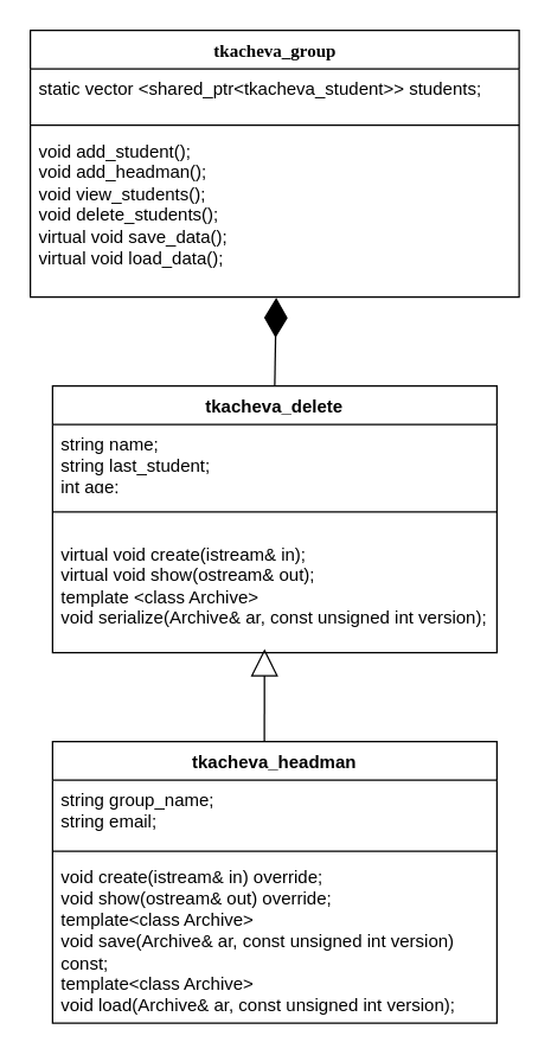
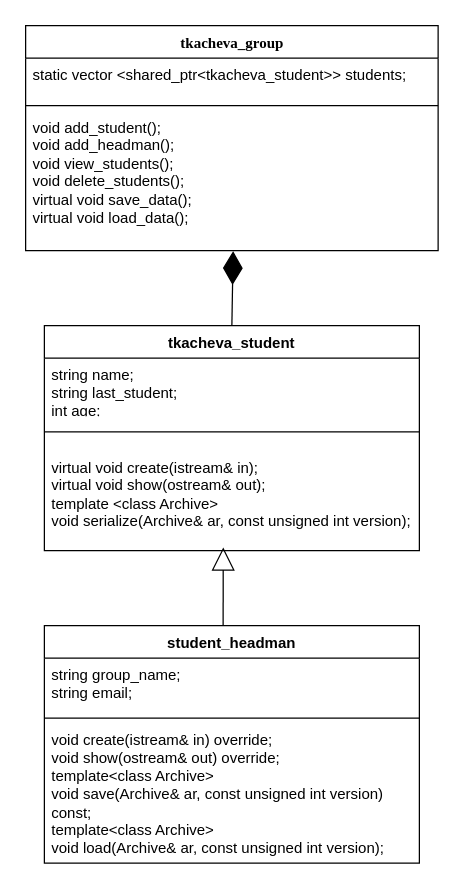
- <mxCell id="6" value="tkacheva_delete" style="swimlane;fontStyle=1;align=center;verticalAlign=top;childLayout=stackLayout;horizontal=1;startSize=26;horizontalStack=0;resizeParent=1;resizeParentMax=0;resizeLast=0;collapsible=1;marginBottom=0;whiteSpace=wrap;html=1;" parent="1" vertex="1"><mxGeometry x="35" y="260" width="300" height="180" as="geometry" /></mxCell>
+ <mxCell id="6" value="tkacheva_student" style="swimlane;fontStyle=1;align=center;verticalAlign=top;childLayout=stackLayout;horizontal=1;startSize=26;horizontalStack=0;resizeParent=1;resizeParentMax=0;resizeLast=0;collapsible=1;marginBottom=0;whiteSpace=wrap;html=1;" parent="1" vertex="1"><mxGeometry x="35" y="260" width="300" height="180" as="geometry" /></mxCell>
- <mxCell id="10" value="tkacheva_headman" style="swimlane;fontStyle=1;align=center;verticalAlign=top;childLayout=stackLayout;horizontal=1;startSize=26;horizontalStack=0;resizeParent=1;resizeParentMax=0;resizeLast=0;collapsible=1;marginBottom=0;whiteSpace=wrap;html=1;" parent="1" vertex="1"><mxGeometry x="35" y="500" width="300" height="190" as="geometry" /></mxCell>
+ <mxCell id="10" value="student_headman" style="swimlane;fontStyle=1;align=center;verticalAlign=top;childLayout=stackLayout;horizontal=1;startSize=26;horizontalStack=0;resizeParent=1;resizeParentMax=0;resizeLast=0;collapsible=1;marginBottom=0;whiteSpace=wrap;html=1;" parent="1" vertex="1"><mxGeometry x="35" y="500" width="300" height="190" as="geometry" /></mxCell>
